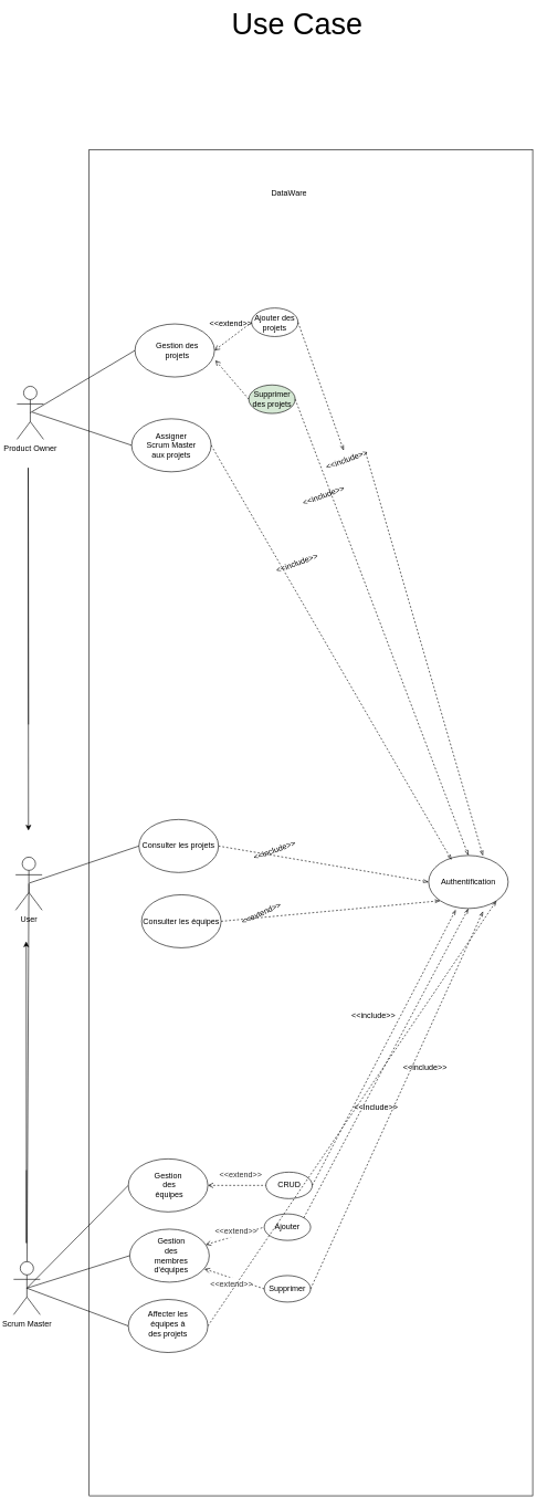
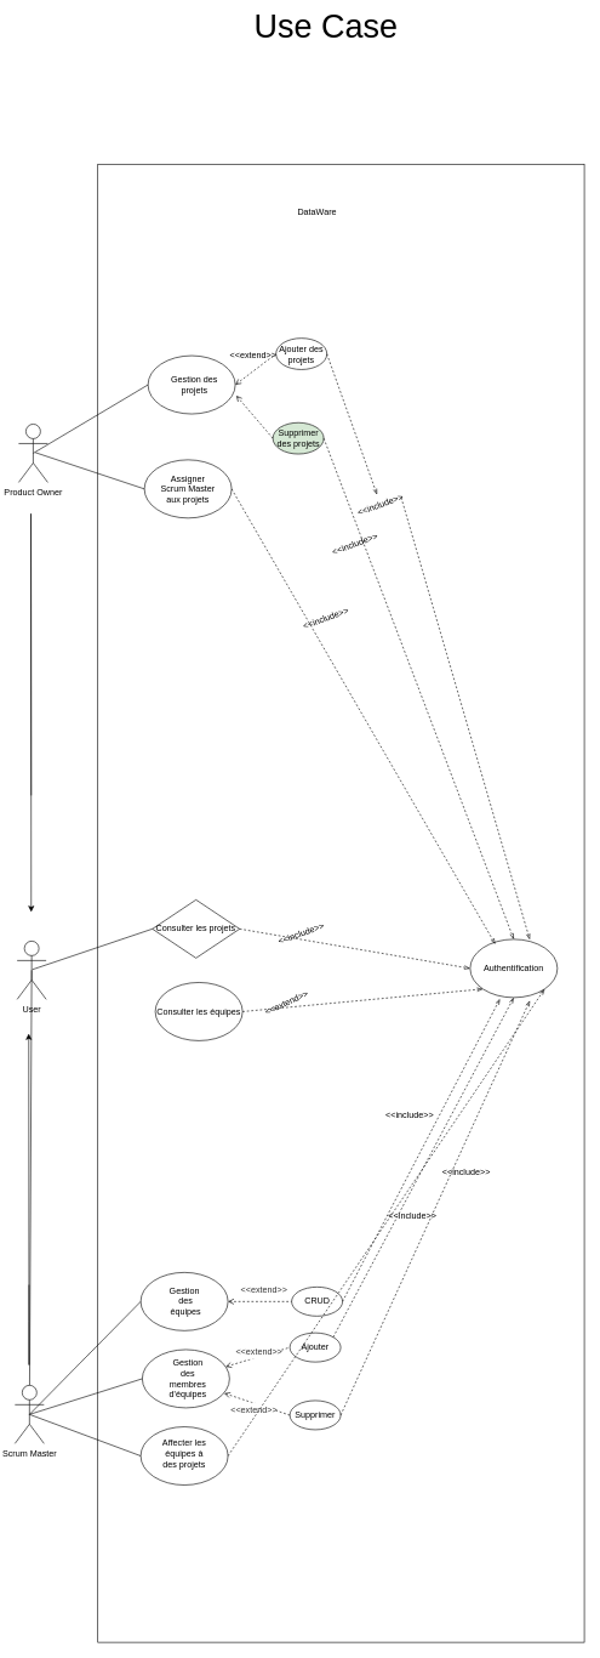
- <mxCell id="35" value="Consulter les projets" style="ellipse;whiteSpace=wrap;html=1;" parent="1" vertex="1"><mxGeometry x="209" y="1235.24" width="120" height="80" as="geometry" /></mxCell>
+ <mxCell id="35" value="Consulter les projets" style="rhombus;whiteSpace=wrap;html=1;" parent="1" vertex="1"><mxGeometry x="209" y="1235.24" width="120" height="80" as="geometry" /></mxCell>
